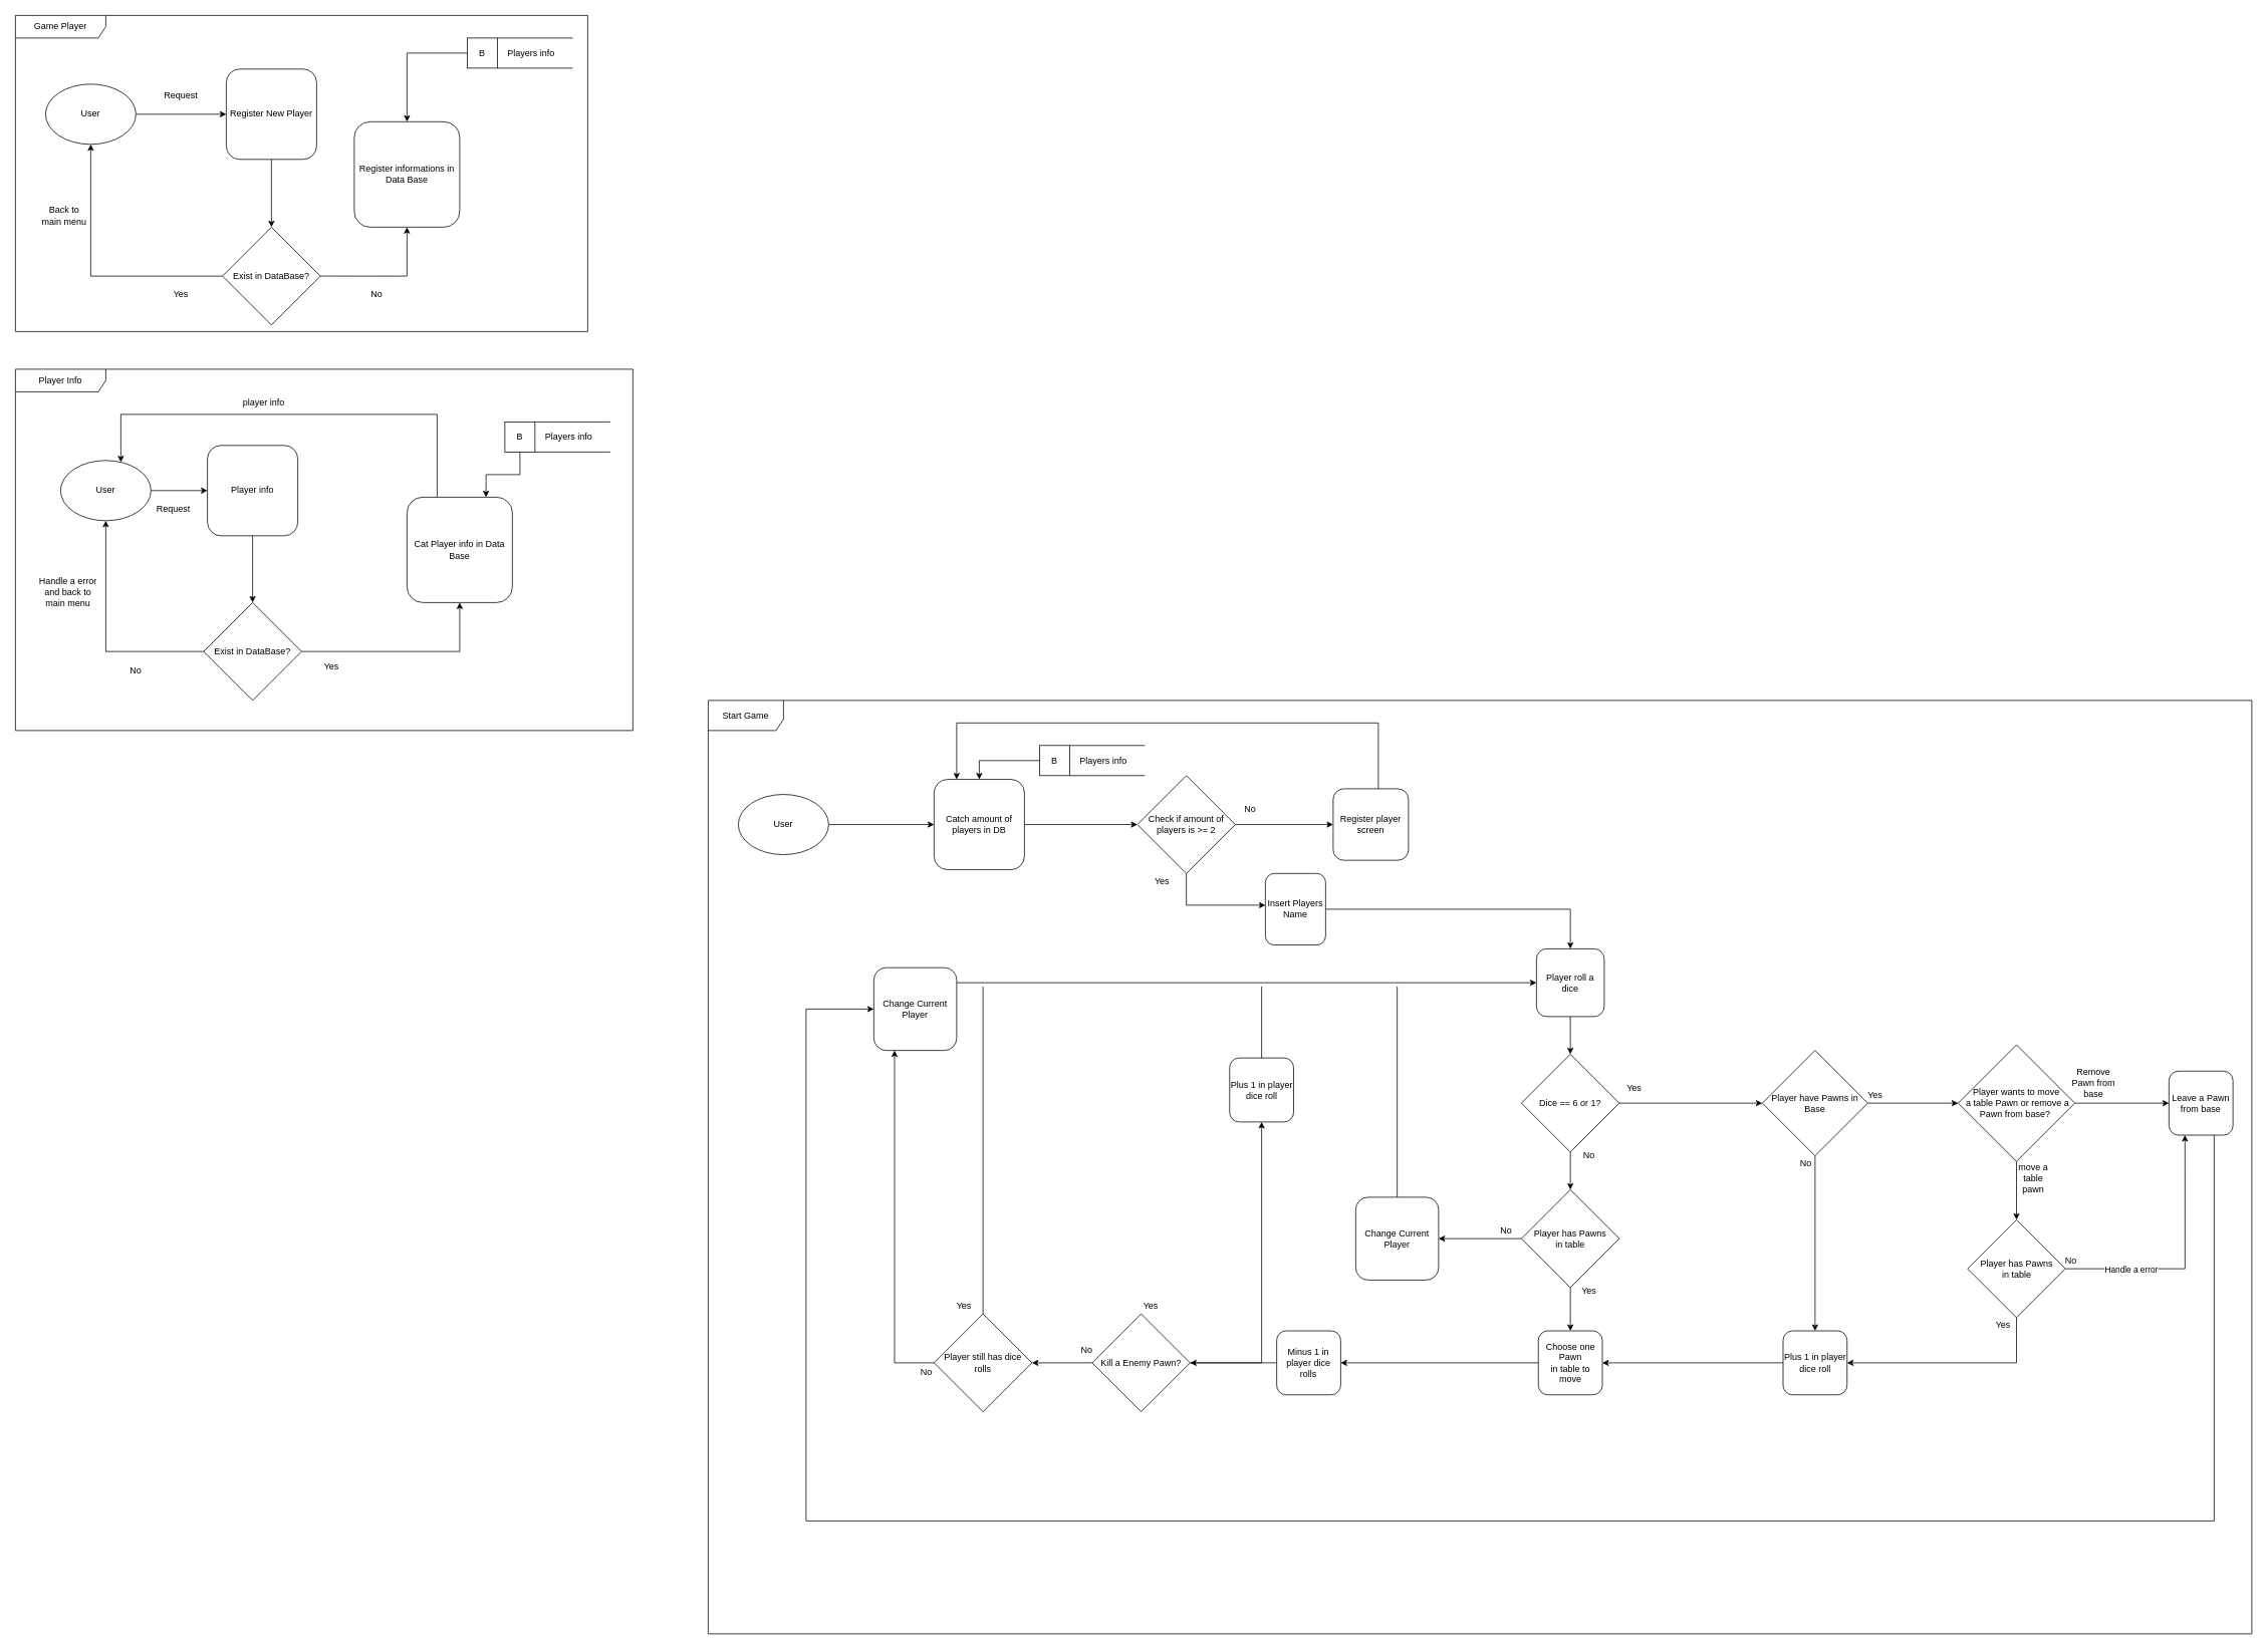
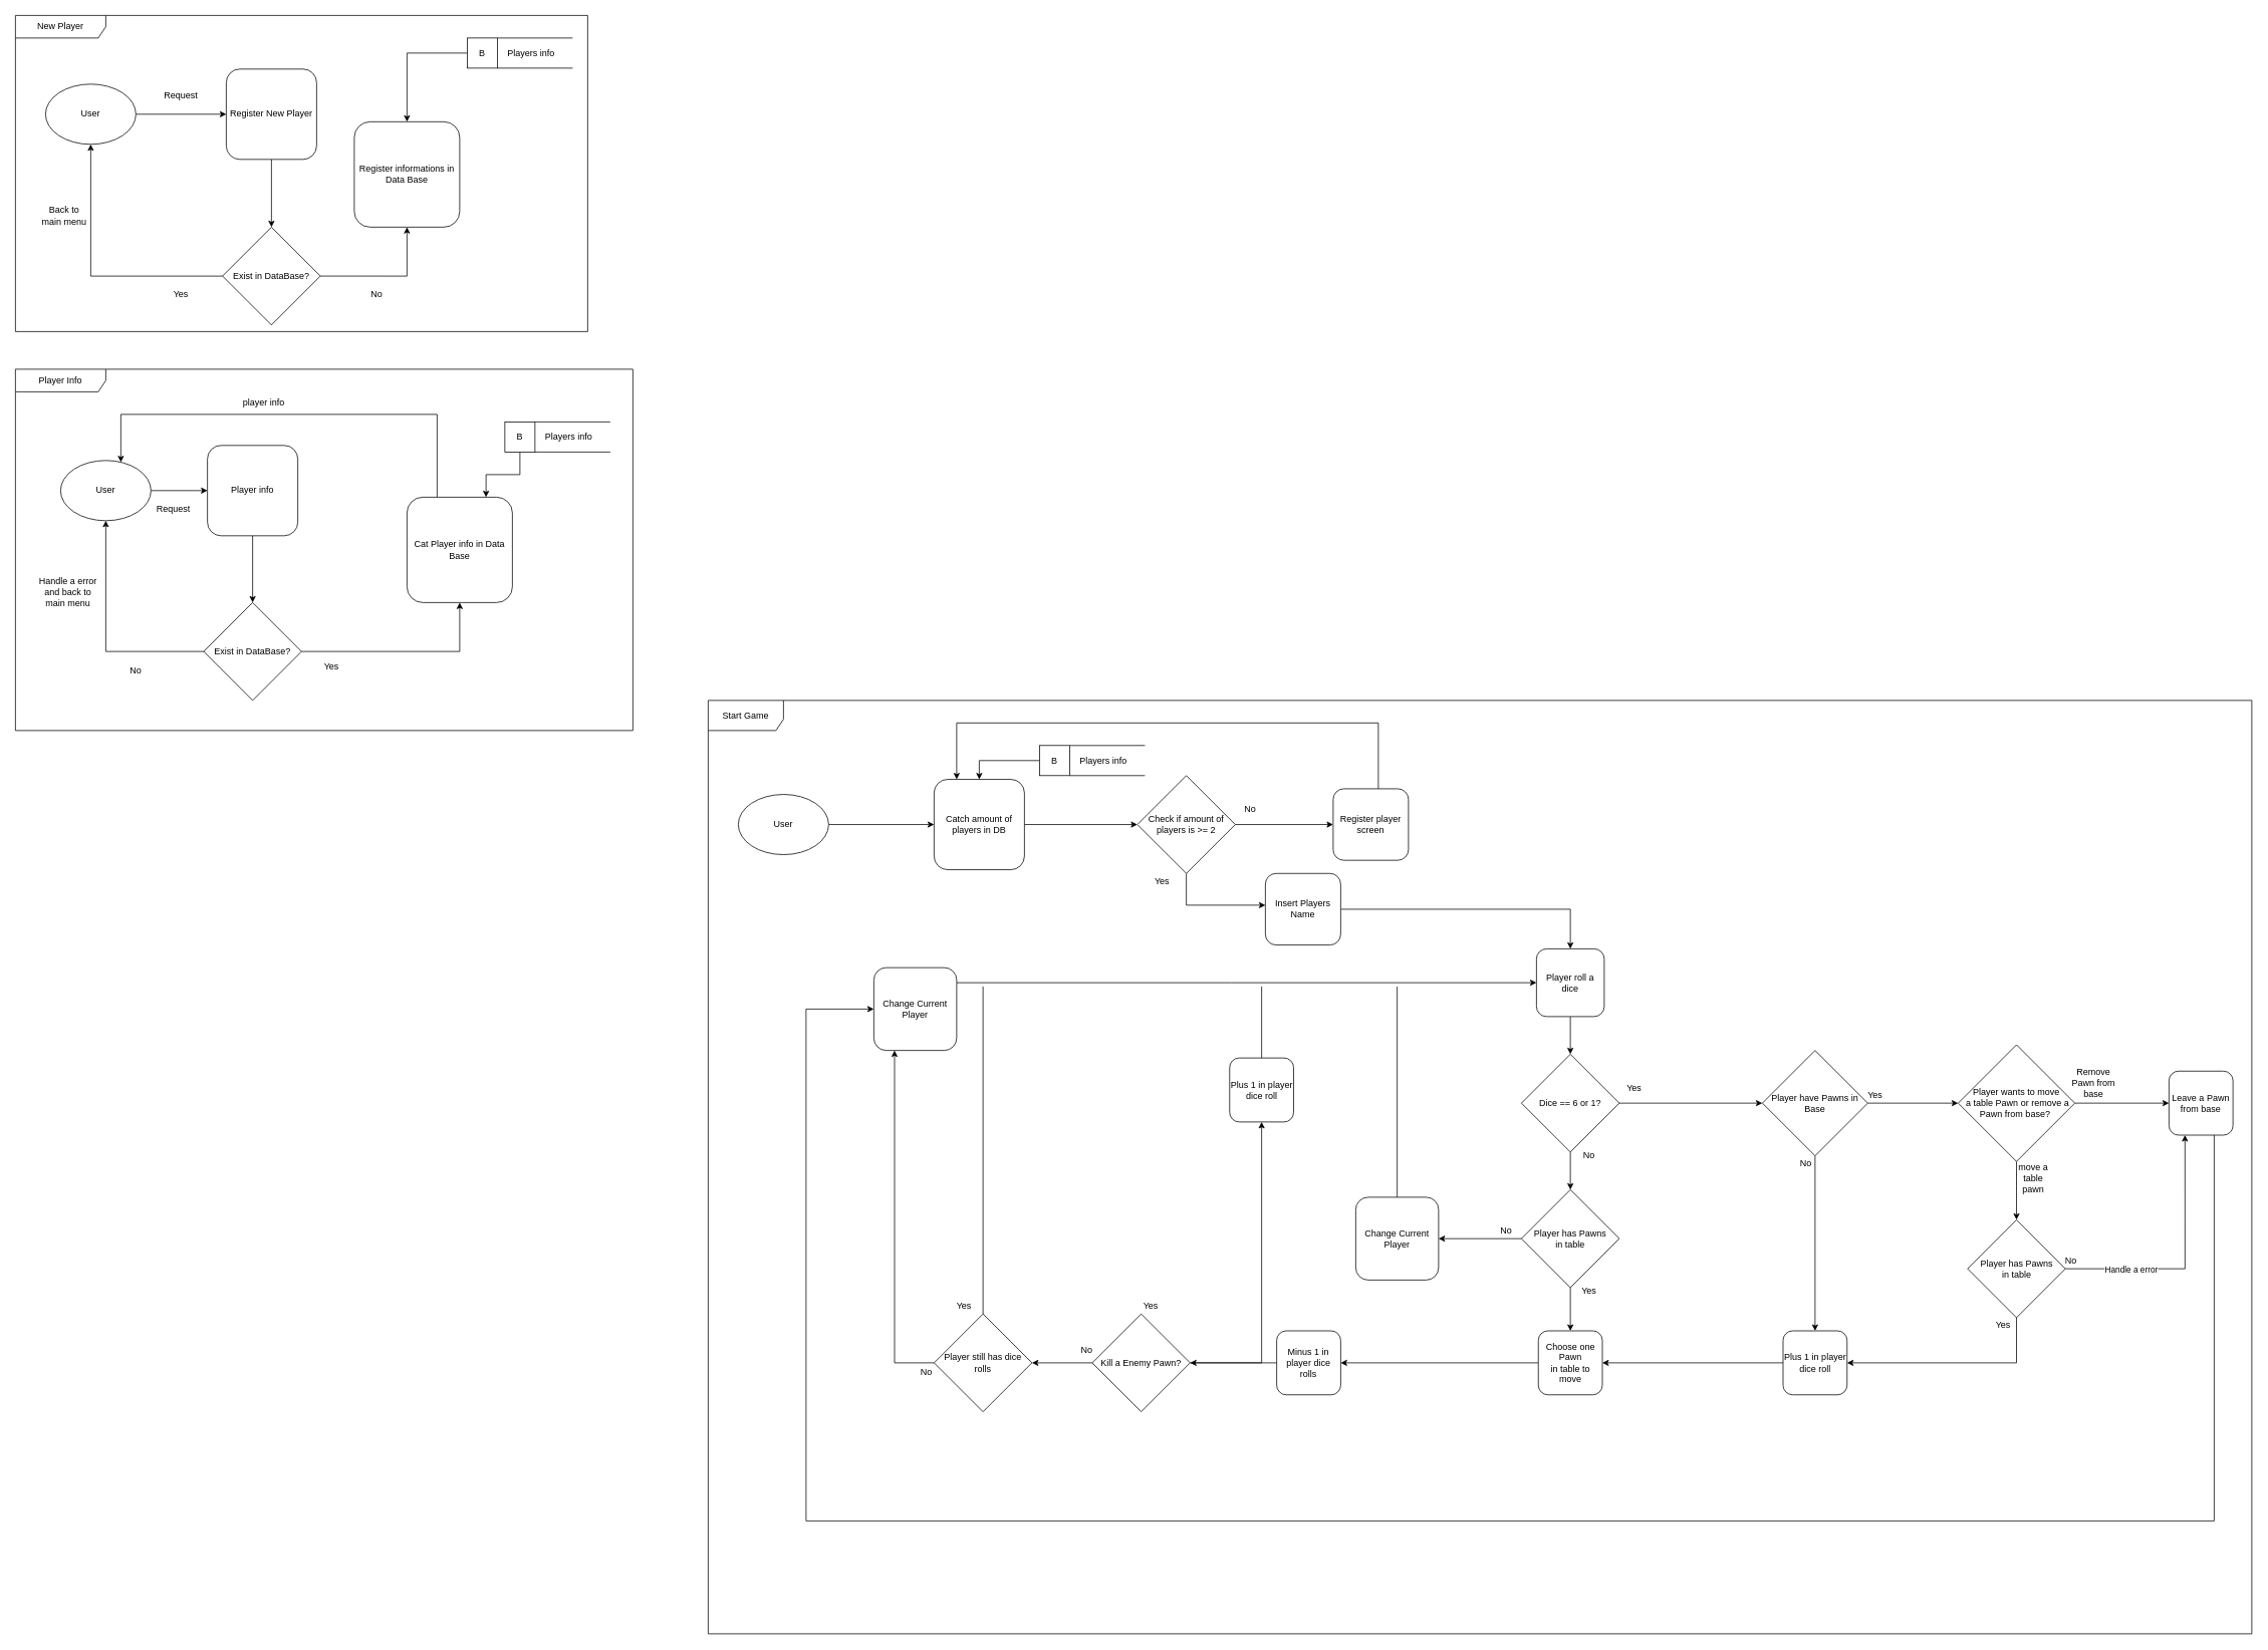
- <mxCell id="19" value="Game Player" style="shape=umlFrame;whiteSpace=wrap;html=1;pointerEvents=0;width=120;height=30;" vertex="1" parent="1"><mxGeometry x="20" y="20" width="760" height="420" as="geometry" /></mxCell>
+ <mxCell id="19" value="New Player" style="shape=umlFrame;whiteSpace=wrap;html=1;pointerEvents=0;width=120;height=30;" vertex="1" parent="1"><mxGeometry x="20" y="20" width="760" height="420" as="geometry" /></mxCell>
- <mxCell id="97" value="Insert Players Name" style="rounded=1;whiteSpace=wrap;html=1;" vertex="1" parent="1"><mxGeometry x="1680" y="1159.89" width="80" height="95" as="geometry" /></mxCell>
+ <mxCell id="97" value="Insert Players Name" style="rounded=1;whiteSpace=wrap;html=1;" vertex="1" parent="1"><mxGeometry x="1680" y="1159.89" width="100" height="95" as="geometry" /></mxCell>
